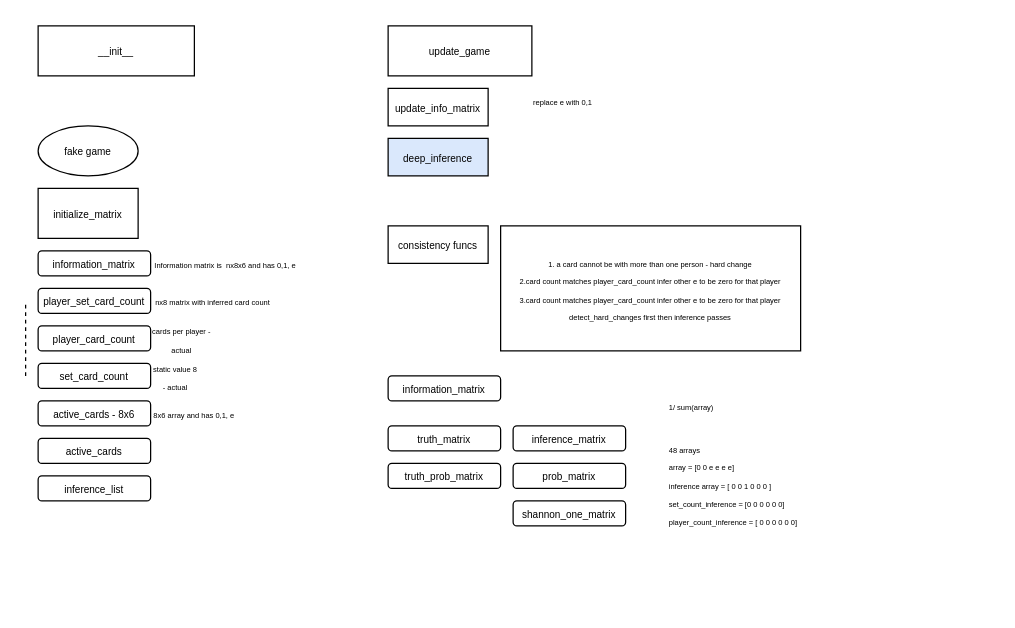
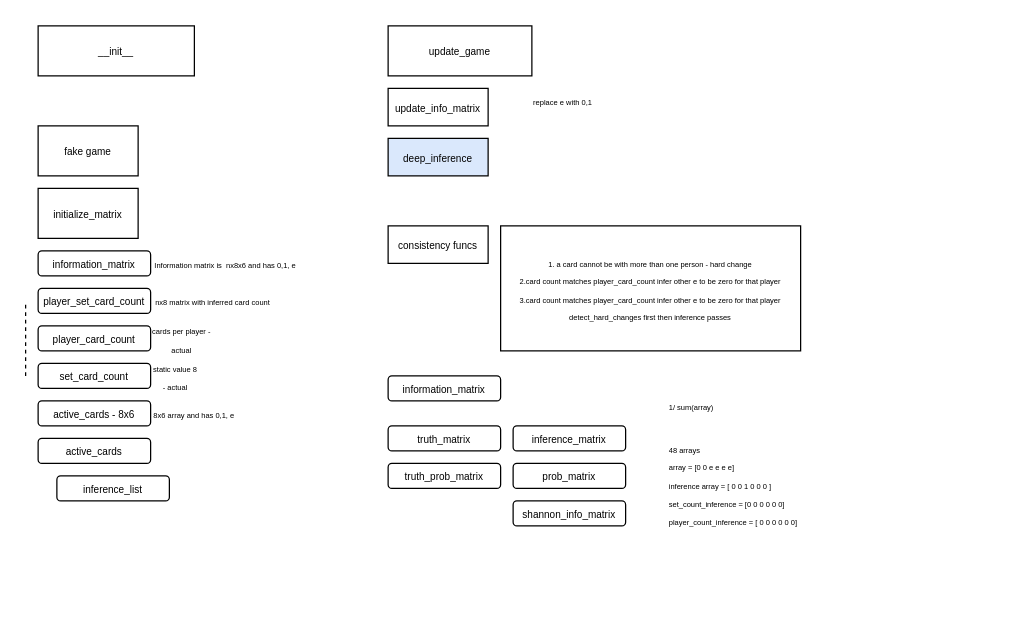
- <mxCell id="3" value="&lt;font style=&quot;font-size: 8px;&quot;&gt;fake game&lt;/font&gt;" style="ellipse;whiteSpace=wrap;html=1;" vertex="1" parent="1"><mxGeometry x="30" y="100" width="80" height="40" as="geometry" /></mxCell>
+ <mxCell id="3" value="&lt;font style=&quot;font-size: 8px;&quot;&gt;fake game&lt;/font&gt;" style="rounded=0;whiteSpace=wrap;html=1;" vertex="1" parent="1"><mxGeometry x="30" y="100" width="80" height="40" as="geometry" /></mxCell>
- <mxCell id="20" value="&lt;font style=&quot;font-size: 8px;&quot;&gt;inference_list&lt;/font&gt;" style="rounded=1;whiteSpace=wrap;html=1;" vertex="1" parent="1"><mxGeometry x="30" y="380" width="90" height="20" as="geometry" /></mxCell>
+ <mxCell id="20" value="&lt;font style=&quot;font-size: 8px;&quot;&gt;inference_list&lt;/font&gt;" style="rounded=1;whiteSpace=wrap;html=1;" vertex="1" parent="1"><mxGeometry x="45" y="380" width="90" height="20" as="geometry" /></mxCell>
- <mxCell id="29" value="&lt;font style=&quot;font-size: 8px;&quot;&gt;shannon_one_matrix&lt;/font&gt;" style="rounded=1;whiteSpace=wrap;html=1;" vertex="1" parent="1"><mxGeometry x="410" y="400" width="90" height="20" as="geometry" /></mxCell>
+ <mxCell id="29" value="&lt;font style=&quot;font-size: 8px;&quot;&gt;shannon_info_matrix&lt;/font&gt;" style="rounded=1;whiteSpace=wrap;html=1;" vertex="1" parent="1"><mxGeometry x="410" y="400" width="90" height="20" as="geometry" /></mxCell>
